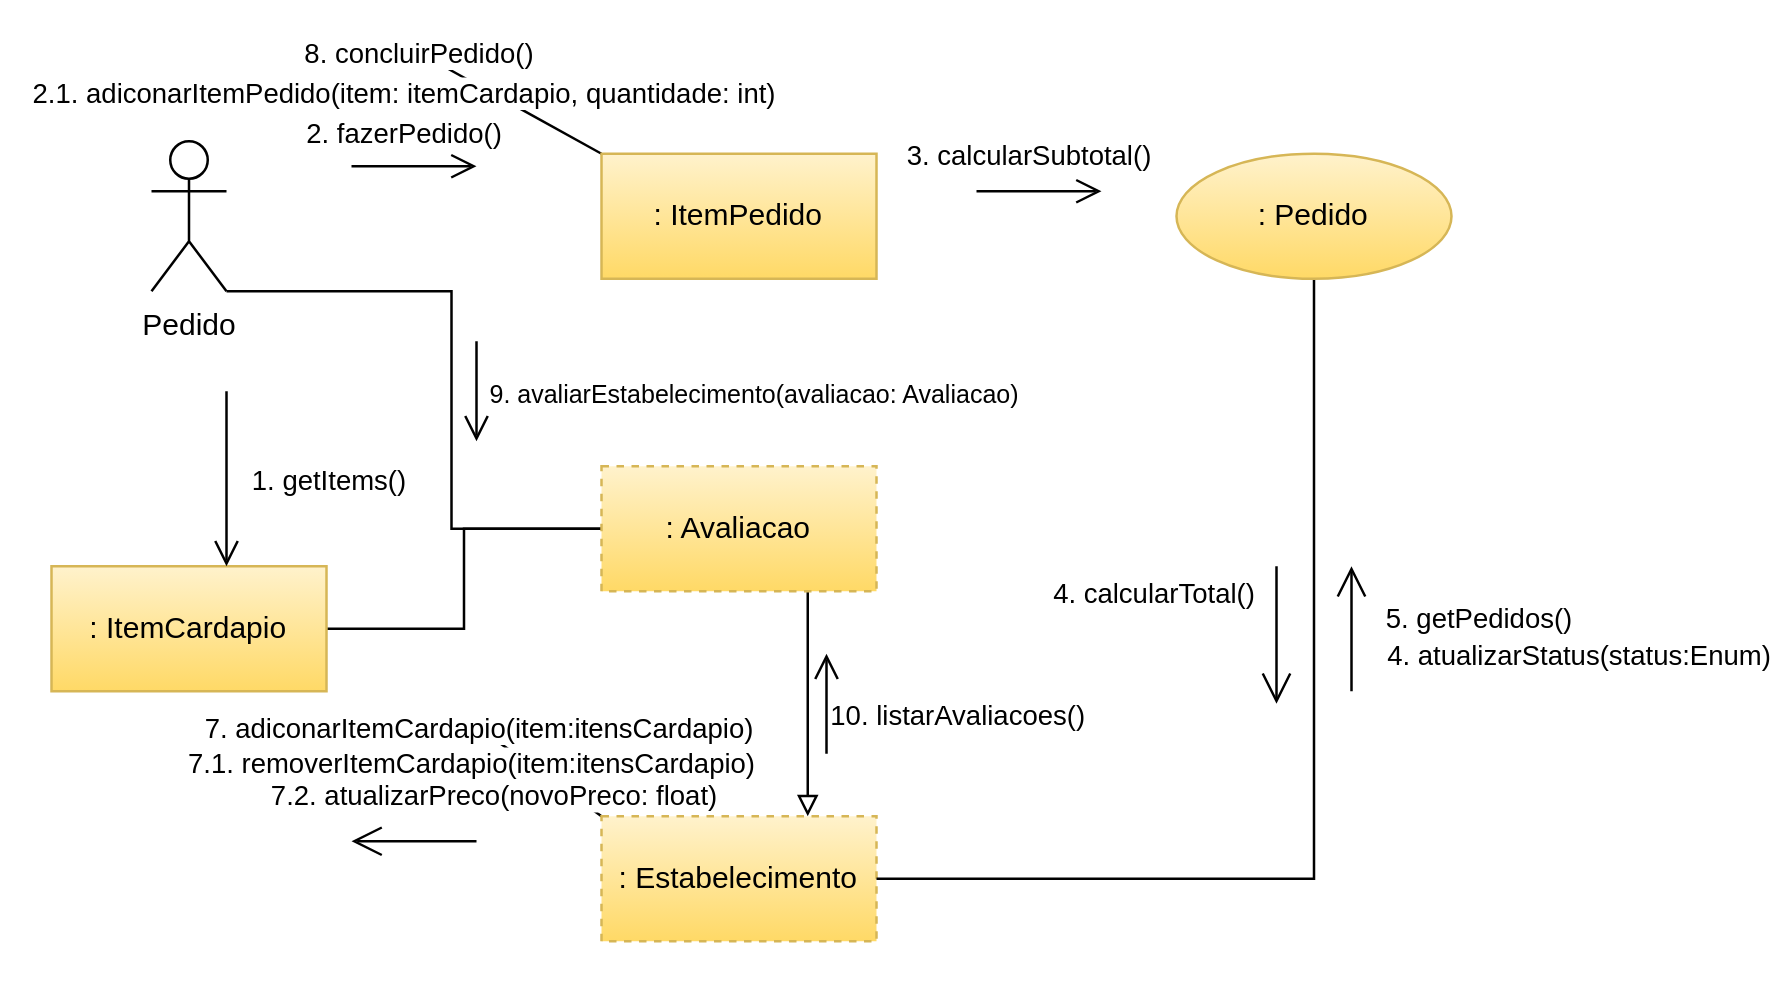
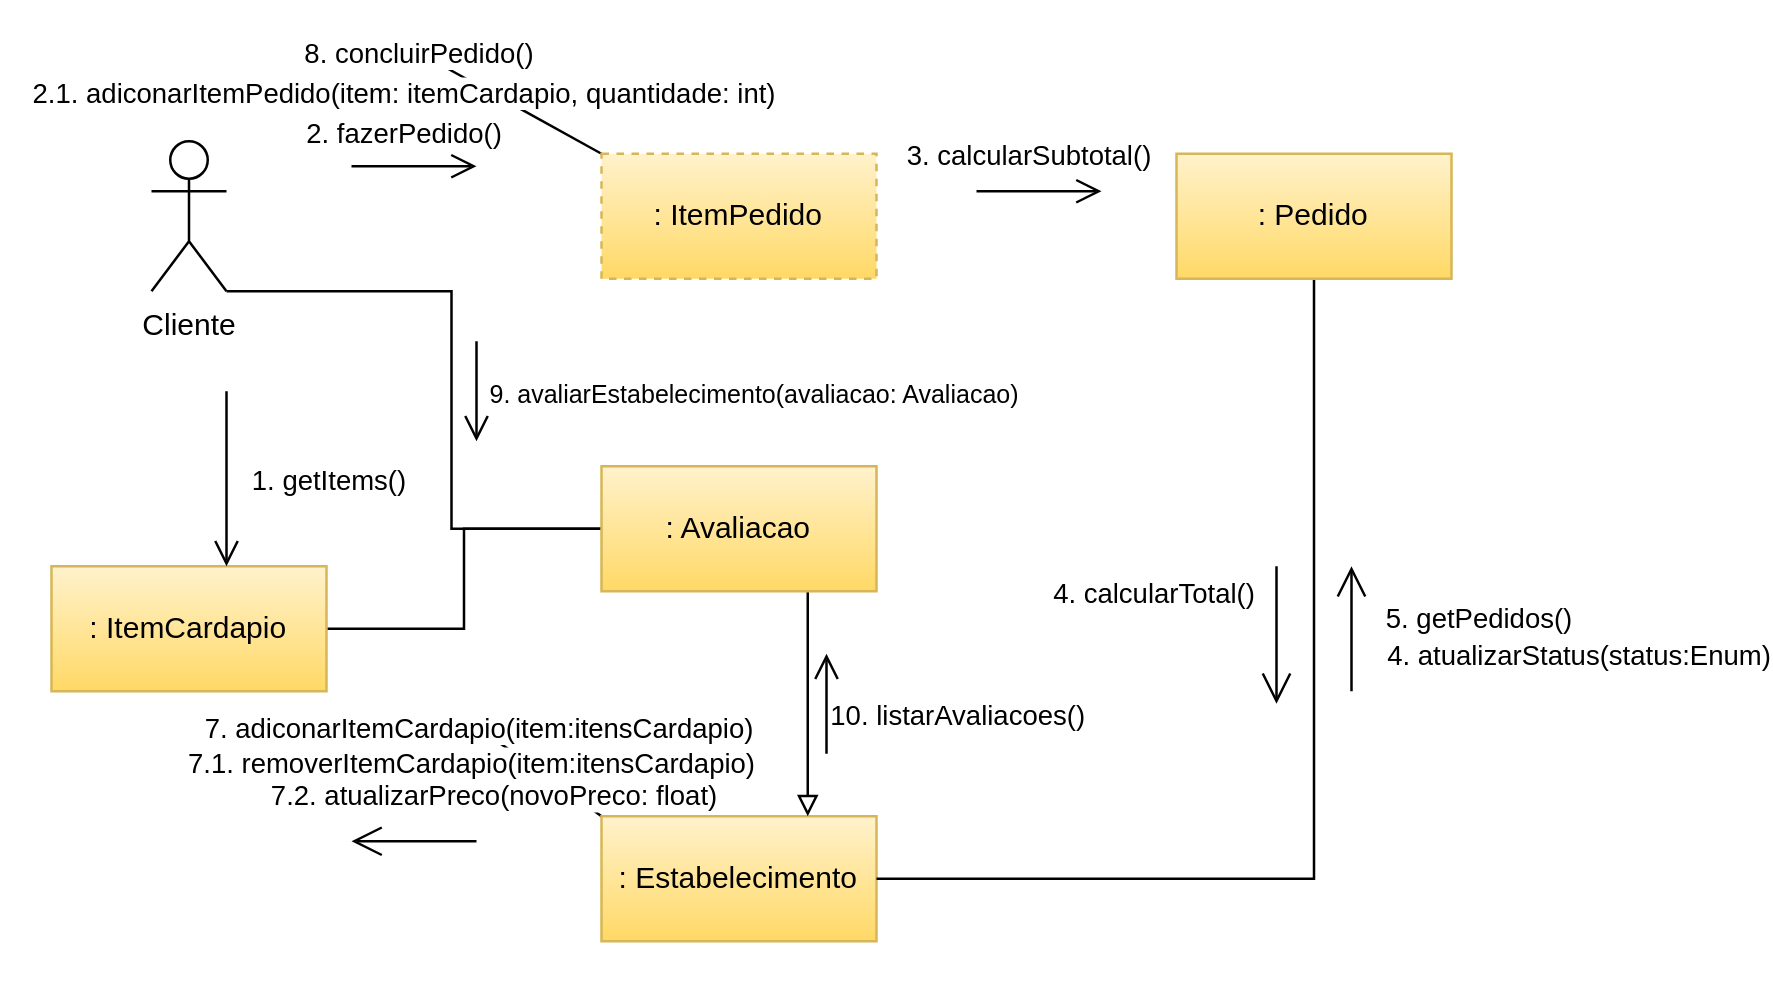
- <mxCell id="3" value=": ItemPedido" style="html=1;whiteSpace=wrap;fillColor=#fff2cc;strokeColor=#d6b656;gradientColor=#ffd966;" vertex="1" parent="1"><mxGeometry x="240" y="61" width="110" height="50" as="geometry" /></mxCell>
+ <mxCell id="3" value=": ItemPedido" style="html=1;whiteSpace=wrap;fillColor=#fff2cc;strokeColor=#d6b656;gradientColor=#ffd966;dashed=1;" vertex="1" parent="1"><mxGeometry x="240" y="61" width="110" height="50" as="geometry" /></mxCell>
- <mxCell id="16" value=": Pedido" style="ellipse;html=1;whiteSpace=wrap;fillColor=#fff2cc;strokeColor=#d6b656;gradientColor=#ffd966;" vertex="1" parent="1"><mxGeometry x="470" y="61" width="110" height="50" as="geometry" /></mxCell>
+ <mxCell id="16" value=": Pedido" style="html=1;whiteSpace=wrap;fillColor=#fff2cc;strokeColor=#d6b656;gradientColor=#ffd966;" vertex="1" parent="1"><mxGeometry x="470" y="61" width="110" height="50" as="geometry" /></mxCell>
- <mxCell id="6" value="Pedido" style="shape=umlActor;verticalLabelPosition=bottom;verticalAlign=top;html=1;" vertex="1" parent="1"><mxGeometry x="60" y="56" width="30" height="60" as="geometry" /></mxCell>
+ <mxCell id="6" value="Cliente" style="shape=umlActor;verticalLabelPosition=bottom;verticalAlign=top;html=1;" vertex="1" parent="1"><mxGeometry x="60" y="56" width="30" height="60" as="geometry" /></mxCell>
- <mxCell id="30" value=": Avaliacao" style="html=1;whiteSpace=wrap;fillColor=#fff2cc;strokeColor=#d6b656;gradientColor=#ffd966;dashed=1;" vertex="1" parent="1"><mxGeometry x="240" y="186" width="110" height="50" as="geometry" /></mxCell>
+ <mxCell id="30" value=": Avaliacao" style="html=1;whiteSpace=wrap;fillColor=#fff2cc;strokeColor=#d6b656;gradientColor=#ffd966;" vertex="1" parent="1"><mxGeometry x="240" y="186" width="110" height="50" as="geometry" /></mxCell>
- <mxCell id="14" value=": Estabelecimento" style="html=1;whiteSpace=wrap;fillColor=#fff2cc;strokeColor=#d6b656;gradientColor=#ffd966;dashed=1;" vertex="1" parent="1"><mxGeometry x="240" y="326" width="110" height="50" as="geometry" /></mxCell>
+ <mxCell id="14" value=": Estabelecimento" style="html=1;whiteSpace=wrap;fillColor=#fff2cc;strokeColor=#d6b656;gradientColor=#ffd966;" vertex="1" parent="1"><mxGeometry x="240" y="326" width="110" height="50" as="geometry" /></mxCell>
